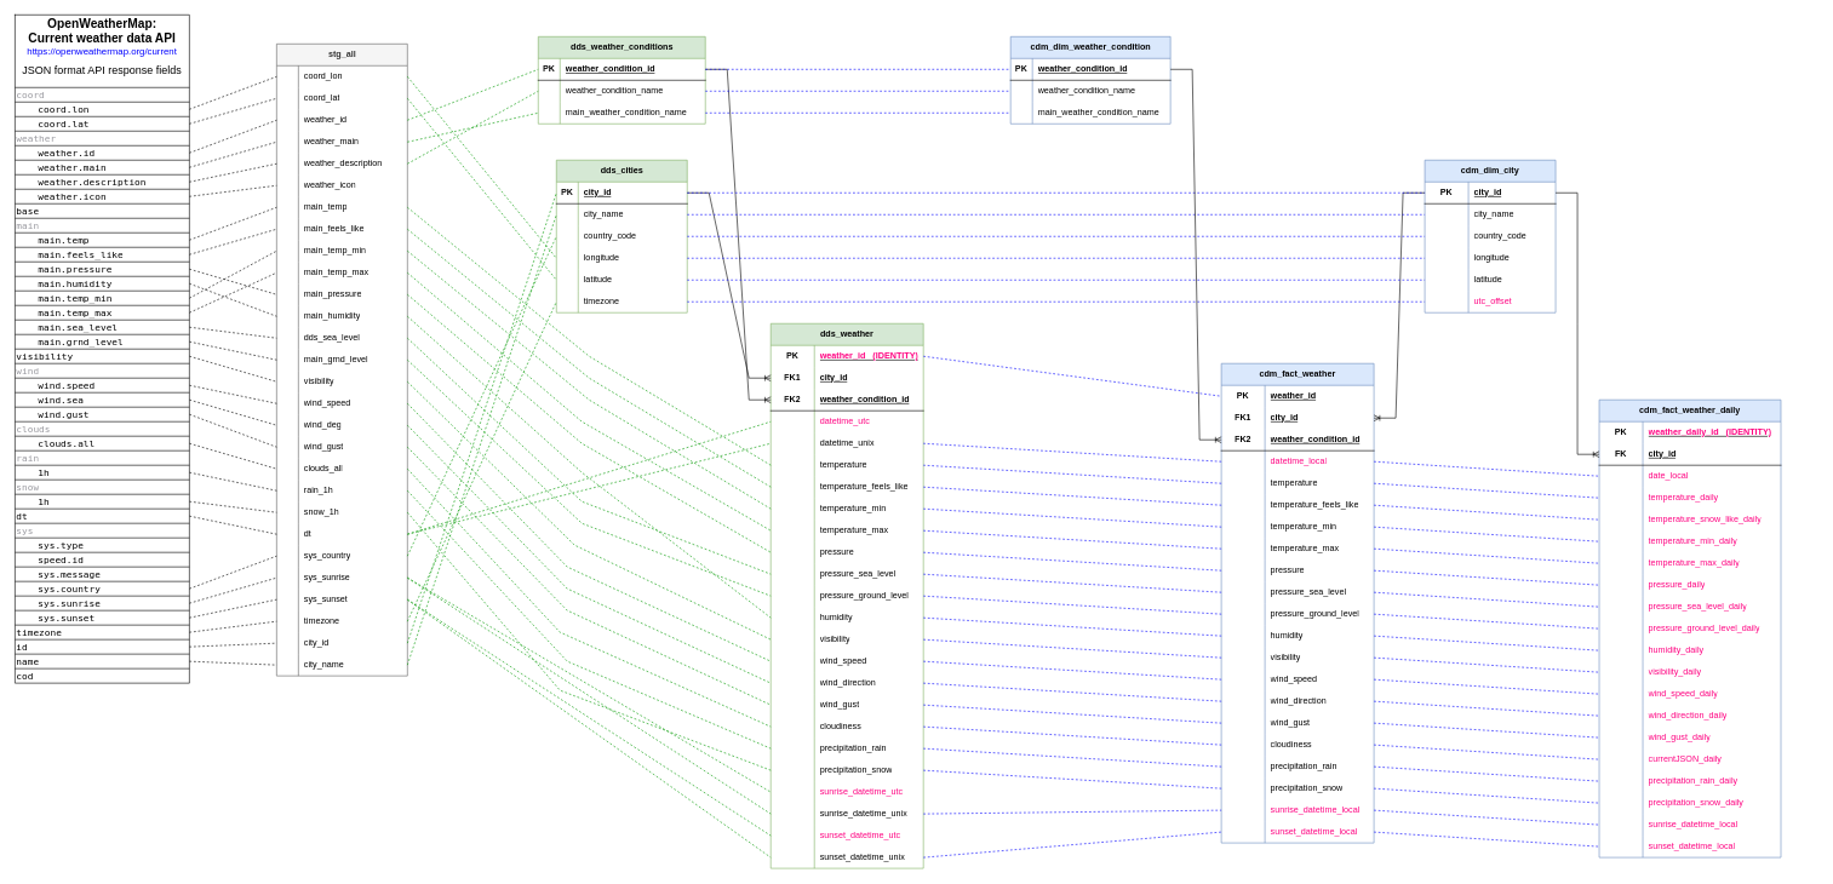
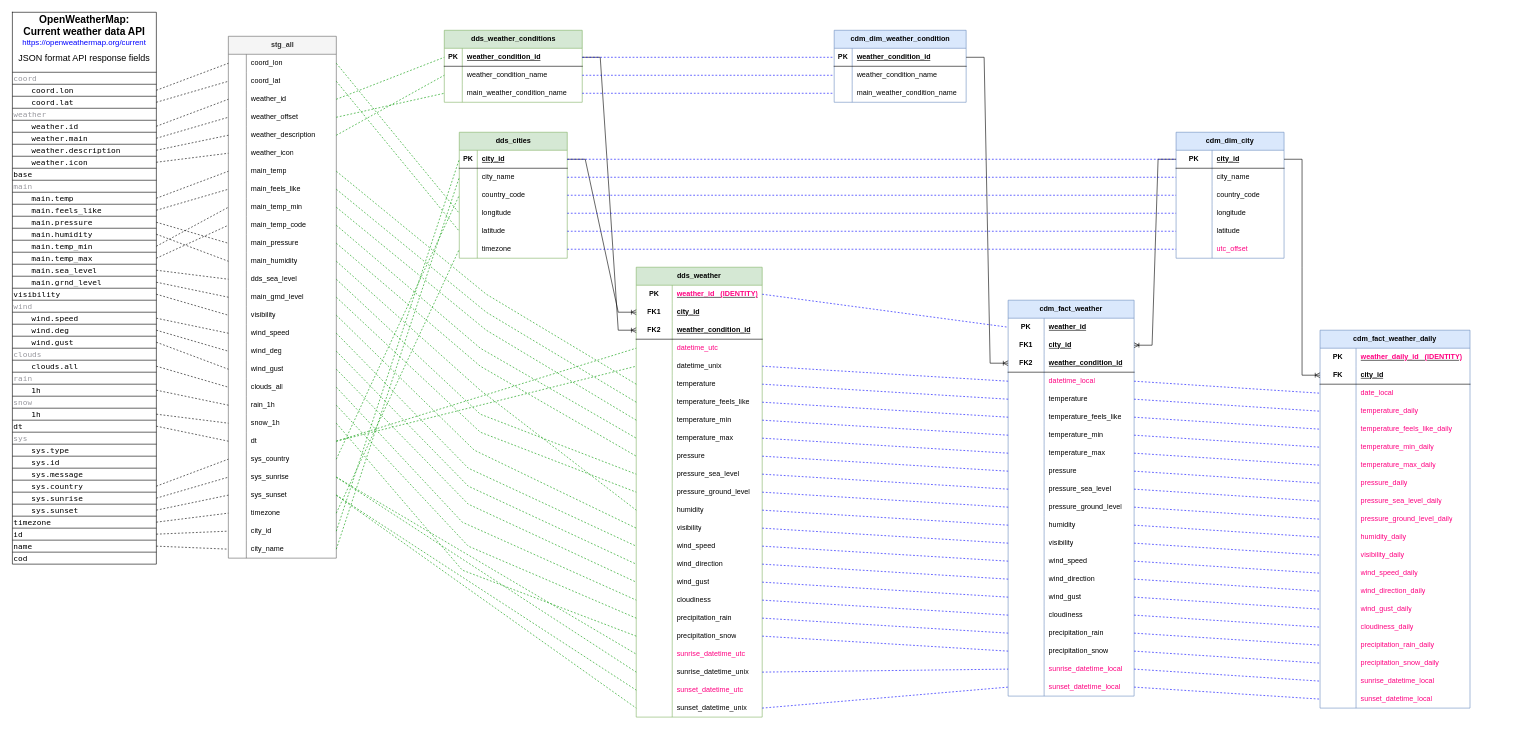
- <mxCell id="201" value="weather_main" style="shape=partialRectangle;connectable=0;fillColor=none;top=0;left=0;bottom=0;right=0;align=left;spacingLeft=6;overflow=hidden;whiteSpace=wrap;html=1;" parent="199" vertex="1"><mxGeometry x="30" width="150" height="30" as="geometry"><mxRectangle width="150" height="30" as="alternateBounds" /></mxGeometry></mxCell>
+ <mxCell id="201" value="weather_offset" style="shape=partialRectangle;connectable=0;fillColor=none;top=0;left=0;bottom=0;right=0;align=left;spacingLeft=6;overflow=hidden;whiteSpace=wrap;html=1;" parent="199" vertex="1"><mxGeometry x="30" width="150" height="30" as="geometry"><mxRectangle width="150" height="30" as="alternateBounds" /></mxGeometry></mxCell>
- <mxCell id="219" value="main_temp_max" style="shape=partialRectangle;connectable=0;fillColor=none;top=0;left=0;bottom=0;right=0;align=left;spacingLeft=6;overflow=hidden;whiteSpace=wrap;html=1;" parent="217" vertex="1"><mxGeometry x="30" width="150" height="30" as="geometry"><mxRectangle width="150" height="30" as="alternateBounds" /></mxGeometry></mxCell>
+ <mxCell id="219" value="main_temp_code" style="shape=partialRectangle;connectable=0;fillColor=none;top=0;left=0;bottom=0;right=0;align=left;spacingLeft=6;overflow=hidden;whiteSpace=wrap;html=1;" parent="217" vertex="1"><mxGeometry x="30" width="150" height="30" as="geometry"><mxRectangle width="150" height="30" as="alternateBounds" /></mxGeometry></mxCell>
- <mxCell id="48" value="&lt;span style=&quot;font-family: monospace; background-color: rgb(255, 255, 255);&quot;&gt;wind.sea&lt;/span&gt;" style="shape=partialRectangle;html=1;whiteSpace=wrap;connectable=0;strokeColor=inherit;overflow=hidden;fillColor=none;top=0;left=0;bottom=0;right=0;pointerEvents=1;fontSize=13;align=left;spacingLeft=30;fontColor=#000000;" parent="47" vertex="1"><mxGeometry width="240" height="20" as="geometry"><mxRectangle width="240" height="20" as="alternateBounds" /></mxGeometry></mxCell>
+ <mxCell id="48" value="&lt;span style=&quot;font-family: monospace; background-color: rgb(255, 255, 255);&quot;&gt;wind.deg&lt;/span&gt;" style="shape=partialRectangle;html=1;whiteSpace=wrap;connectable=0;strokeColor=inherit;overflow=hidden;fillColor=none;top=0;left=0;bottom=0;right=0;pointerEvents=1;fontSize=13;align=left;spacingLeft=30;fontColor=#000000;" parent="47" vertex="1"><mxGeometry width="240" height="20" as="geometry"><mxRectangle width="240" height="20" as="alternateBounds" /></mxGeometry></mxCell>
- <mxCell id="385" value="temperature_snow_like_daily" style="shape=partialRectangle;connectable=0;fillColor=none;top=0;left=0;bottom=0;right=0;align=left;spacingLeft=6;overflow=hidden;html=1;whiteSpace=wrap;strokeColor=#FF0080;fontColor=#FF0080;" parent="383" vertex="1"><mxGeometry x="60" width="190" height="30" as="geometry"><mxRectangle width="190" height="30" as="alternateBounds" /></mxGeometry></mxCell>
+ <mxCell id="385" value="temperature_feels_like_daily" style="shape=partialRectangle;connectable=0;fillColor=none;top=0;left=0;bottom=0;right=0;align=left;spacingLeft=6;overflow=hidden;html=1;whiteSpace=wrap;strokeColor=#FF0080;fontColor=#FF0080;" parent="383" vertex="1"><mxGeometry x="60" width="190" height="30" as="geometry"><mxRectangle width="190" height="30" as="alternateBounds" /></mxGeometry></mxCell>
- <mxCell id="70" value="&lt;span style=&quot;font-family: monospace; background-color: rgb(255, 255, 255);&quot;&gt;speed.id&lt;/span&gt;" style="shape=partialRectangle;html=1;whiteSpace=wrap;connectable=0;strokeColor=inherit;overflow=hidden;fillColor=none;top=0;left=0;bottom=0;right=0;pointerEvents=1;fontSize=13;align=left;spacingLeft=30;fontColor=#000000;" parent="69" vertex="1"><mxGeometry width="240" height="20" as="geometry"><mxRectangle width="240" height="20" as="alternateBounds" /></mxGeometry></mxCell>
+ <mxCell id="70" value="&lt;span style=&quot;font-family: monospace; background-color: rgb(255, 255, 255);&quot;&gt;sys.id&lt;/span&gt;" style="shape=partialRectangle;html=1;whiteSpace=wrap;connectable=0;strokeColor=inherit;overflow=hidden;fillColor=none;top=0;left=0;bottom=0;right=0;pointerEvents=1;fontSize=13;align=left;spacingLeft=30;fontColor=#000000;" parent="69" vertex="1"><mxGeometry width="240" height="20" as="geometry"><mxRectangle width="240" height="20" as="alternateBounds" /></mxGeometry></mxCell>
- <mxCell id="418" value="currentJSON_daily" style="shape=partialRectangle;connectable=0;fillColor=none;top=0;left=0;bottom=0;right=0;align=left;spacingLeft=6;overflow=hidden;html=1;whiteSpace=wrap;strokeColor=#FF0080;fontColor=#FF0080;" parent="416" vertex="1"><mxGeometry x="60" width="190" height="30" as="geometry"><mxRectangle width="190" height="30" as="alternateBounds" /></mxGeometry></mxCell>
+ <mxCell id="418" value="cloudiness_daily" style="shape=partialRectangle;connectable=0;fillColor=none;top=0;left=0;bottom=0;right=0;align=left;spacingLeft=6;overflow=hidden;html=1;whiteSpace=wrap;strokeColor=#FF0080;fontColor=#FF0080;" parent="416" vertex="1"><mxGeometry x="60" width="190" height="30" as="geometry"><mxRectangle width="190" height="30" as="alternateBounds" /></mxGeometry></mxCell>
